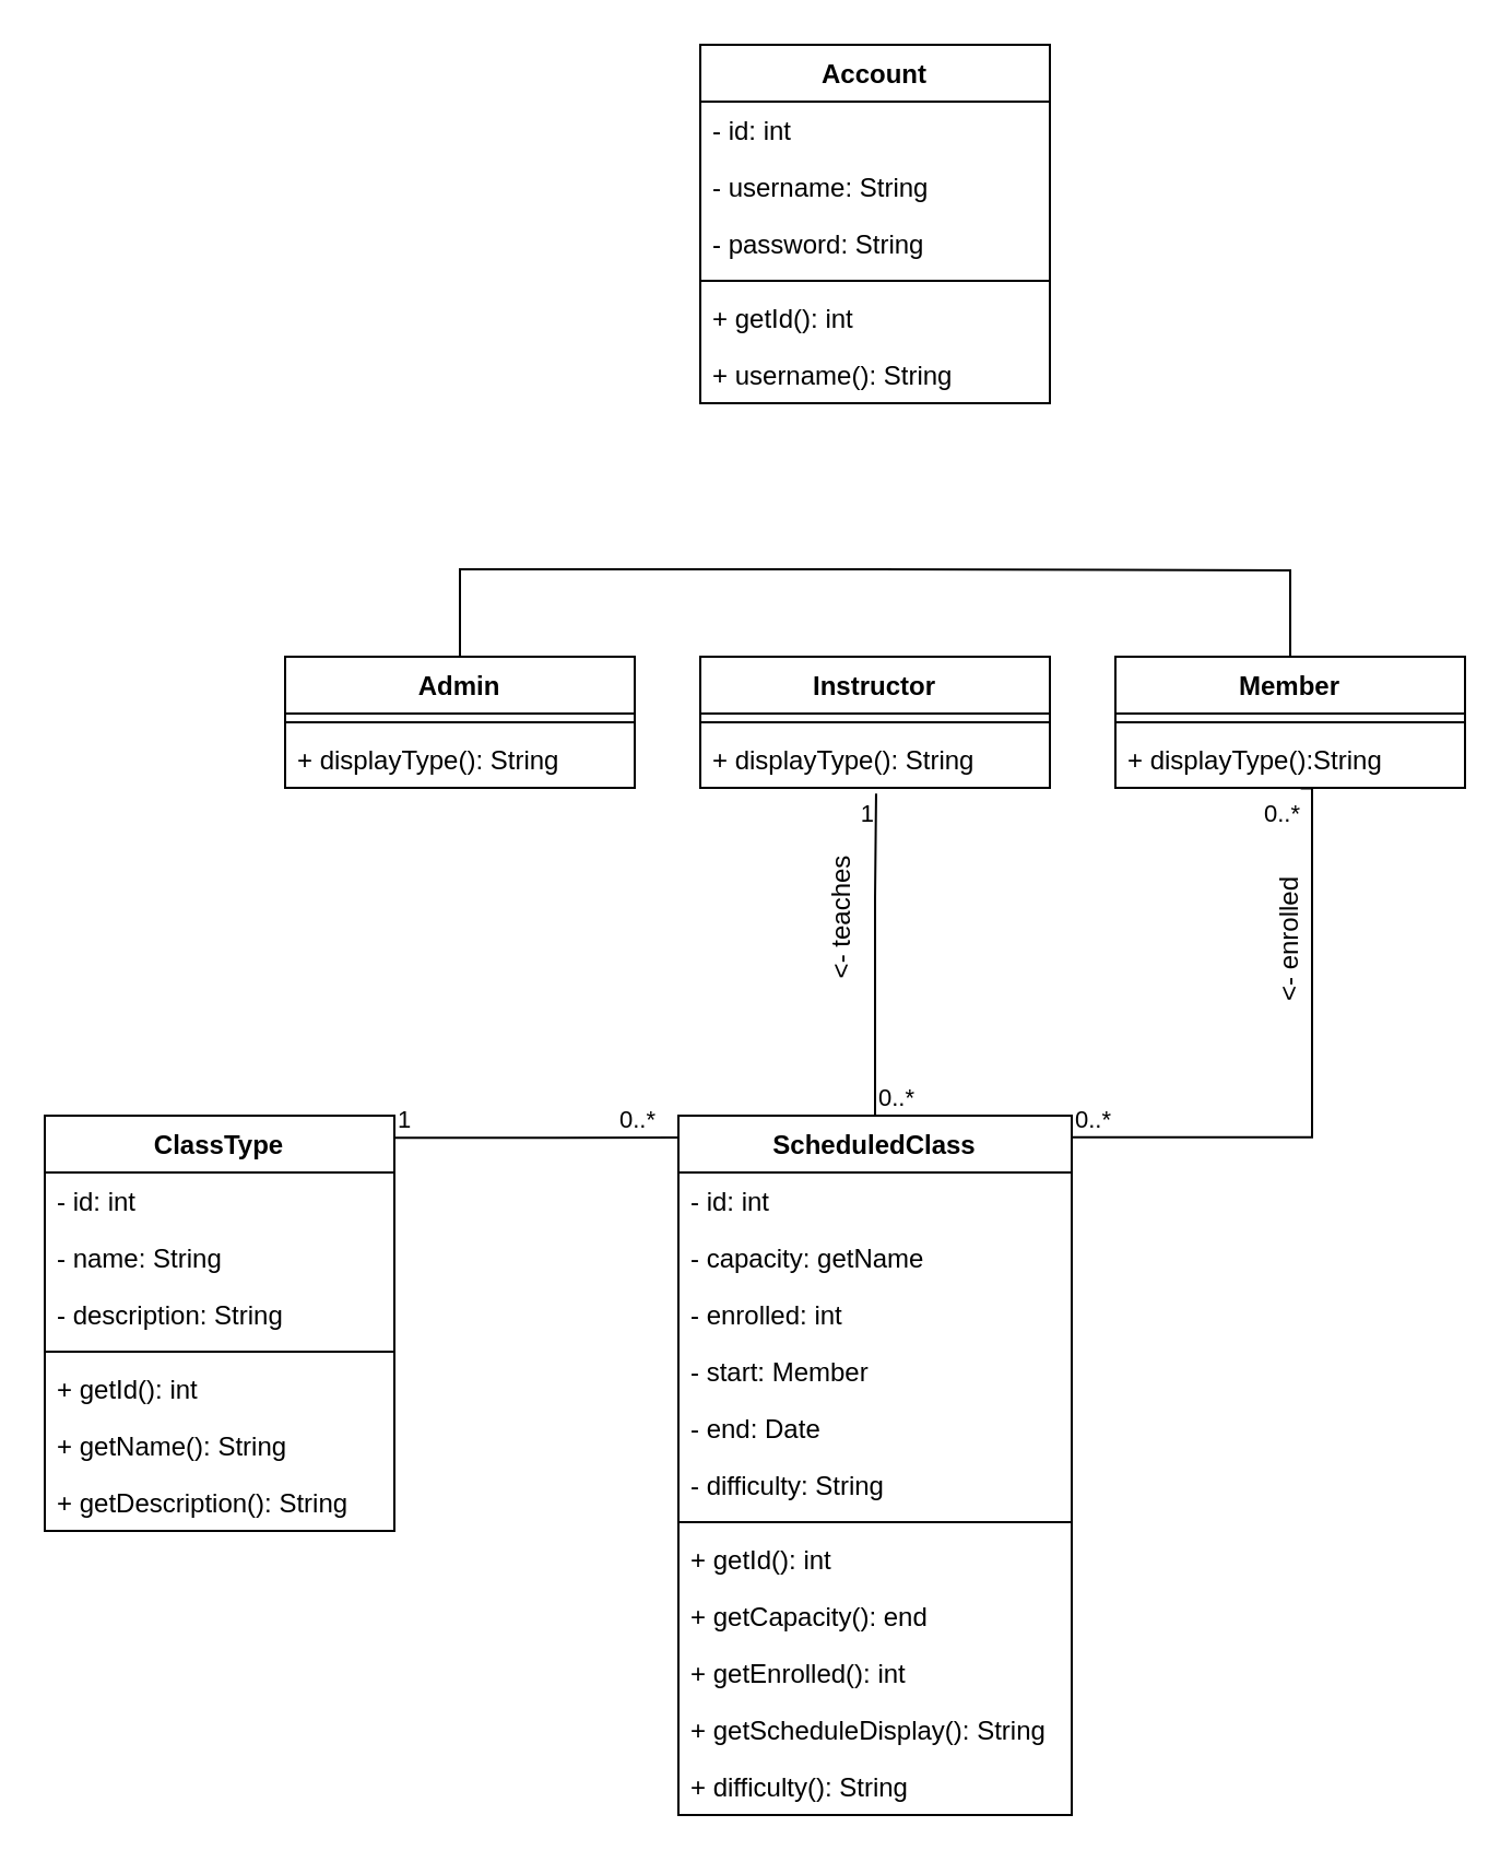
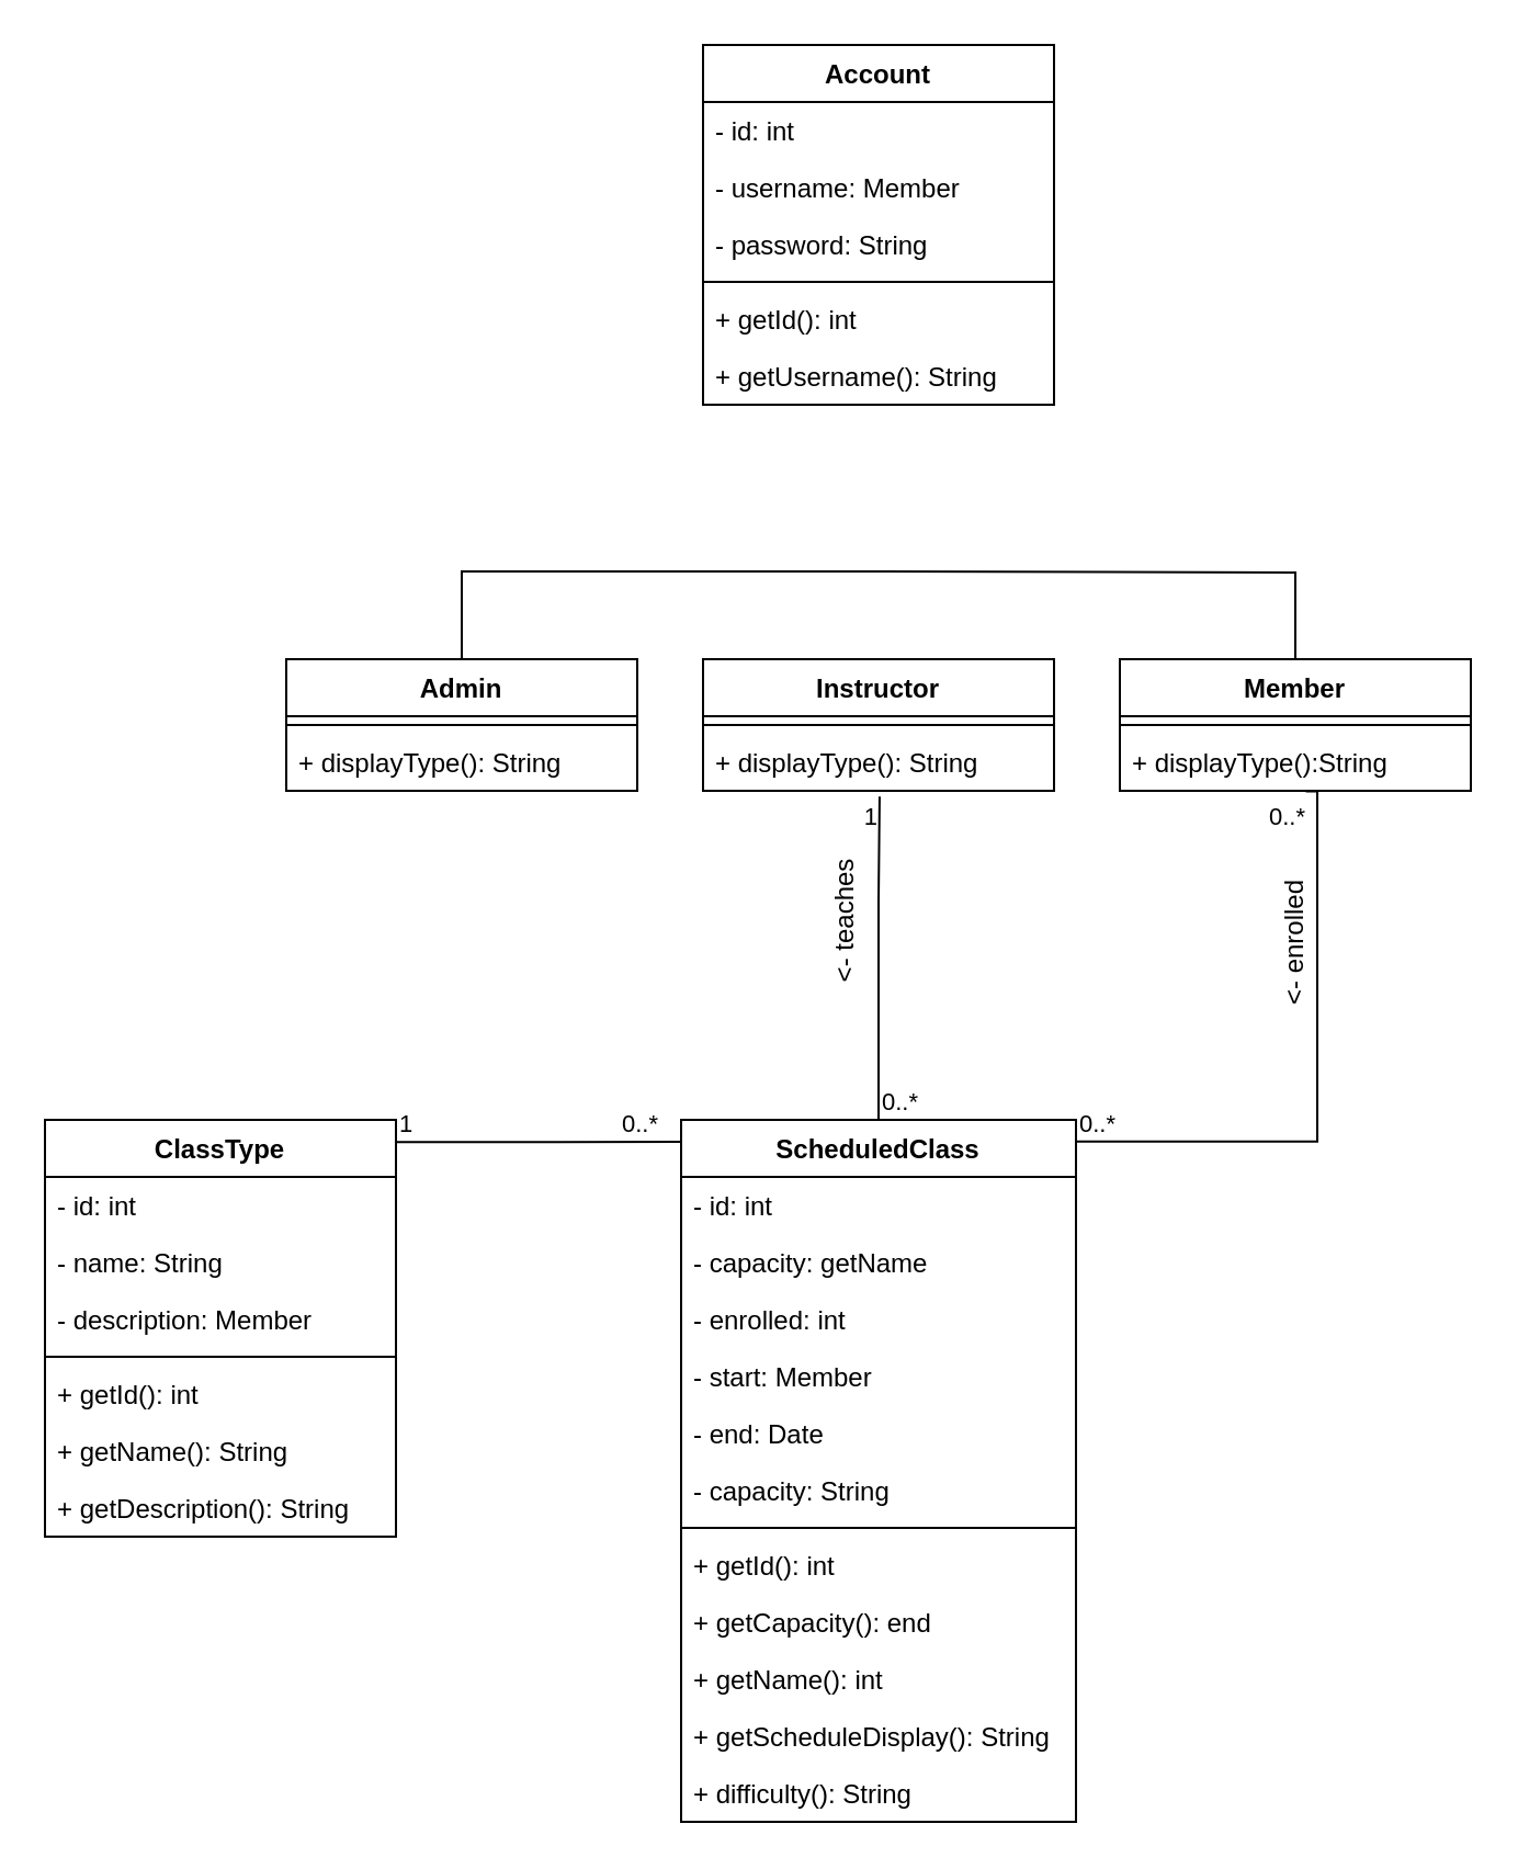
- <mxCell id="4" value="- username: String" style="text;strokeColor=none;fillColor=none;align=left;verticalAlign=top;spacingLeft=4;spacingRight=4;overflow=hidden;rotatable=0;points=[[0,0.5],[1,0.5]];portConstraint=eastwest;" vertex="1" parent="2"><mxGeometry y="52" width="160" height="26" as="geometry" /></mxCell>
+ <mxCell id="4" value="- username: Member" style="text;strokeColor=none;fillColor=none;align=left;verticalAlign=top;spacingLeft=4;spacingRight=4;overflow=hidden;rotatable=0;points=[[0,0.5],[1,0.5]];portConstraint=eastwest;" vertex="1" parent="2"><mxGeometry y="52" width="160" height="26" as="geometry" /></mxCell>
- <mxCell id="8" value="+ username(): String" style="text;strokeColor=none;fillColor=none;align=left;verticalAlign=top;spacingLeft=4;spacingRight=4;overflow=hidden;rotatable=0;points=[[0,0.5],[1,0.5]];portConstraint=eastwest;" vertex="1" parent="2"><mxGeometry y="138" width="160" height="26" as="geometry" /></mxCell>
+ <mxCell id="8" value="+ getUsername(): String" style="text;strokeColor=none;fillColor=none;align=left;verticalAlign=top;spacingLeft=4;spacingRight=4;overflow=hidden;rotatable=0;points=[[0,0.5],[1,0.5]];portConstraint=eastwest;" vertex="1" parent="2"><mxGeometry y="138" width="160" height="26" as="geometry" /></mxCell>
- <mxCell id="21" value="- description: String" style="text;strokeColor=none;fillColor=none;align=left;verticalAlign=top;spacingLeft=4;spacingRight=4;overflow=hidden;rotatable=0;points=[[0,0.5],[1,0.5]];portConstraint=eastwest;" vertex="1" parent="18"><mxGeometry y="78" width="160" height="26" as="geometry" /></mxCell>
+ <mxCell id="21" value="- description: Member" style="text;strokeColor=none;fillColor=none;align=left;verticalAlign=top;spacingLeft=4;spacingRight=4;overflow=hidden;rotatable=0;points=[[0,0.5],[1,0.5]];portConstraint=eastwest;" vertex="1" parent="18"><mxGeometry y="78" width="160" height="26" as="geometry" /></mxCell>
- <mxCell id="32" value="- difficulty: String" style="text;strokeColor=none;fillColor=none;align=left;verticalAlign=top;spacingLeft=4;spacingRight=4;overflow=hidden;rotatable=0;points=[[0,0.5],[1,0.5]];portConstraint=eastwest;" vertex="1" parent="26"><mxGeometry y="156" width="180" height="26" as="geometry" /></mxCell>
+ <mxCell id="32" value="- capacity: String" style="text;strokeColor=none;fillColor=none;align=left;verticalAlign=top;spacingLeft=4;spacingRight=4;overflow=hidden;rotatable=0;points=[[0,0.5],[1,0.5]];portConstraint=eastwest;" vertex="1" parent="26"><mxGeometry y="156" width="180" height="26" as="geometry" /></mxCell>
- <mxCell id="36" value="+ getEnrolled(): int" style="text;strokeColor=none;fillColor=none;align=left;verticalAlign=top;spacingLeft=4;spacingRight=4;overflow=hidden;rotatable=0;points=[[0,0.5],[1,0.5]];portConstraint=eastwest;" vertex="1" parent="26"><mxGeometry y="242" width="180" height="26" as="geometry" /></mxCell>
+ <mxCell id="36" value="+ getName(): int" style="text;strokeColor=none;fillColor=none;align=left;verticalAlign=top;spacingLeft=4;spacingRight=4;overflow=hidden;rotatable=0;points=[[0,0.5],[1,0.5]];portConstraint=eastwest;" vertex="1" parent="26"><mxGeometry y="242" width="180" height="26" as="geometry" /></mxCell>
